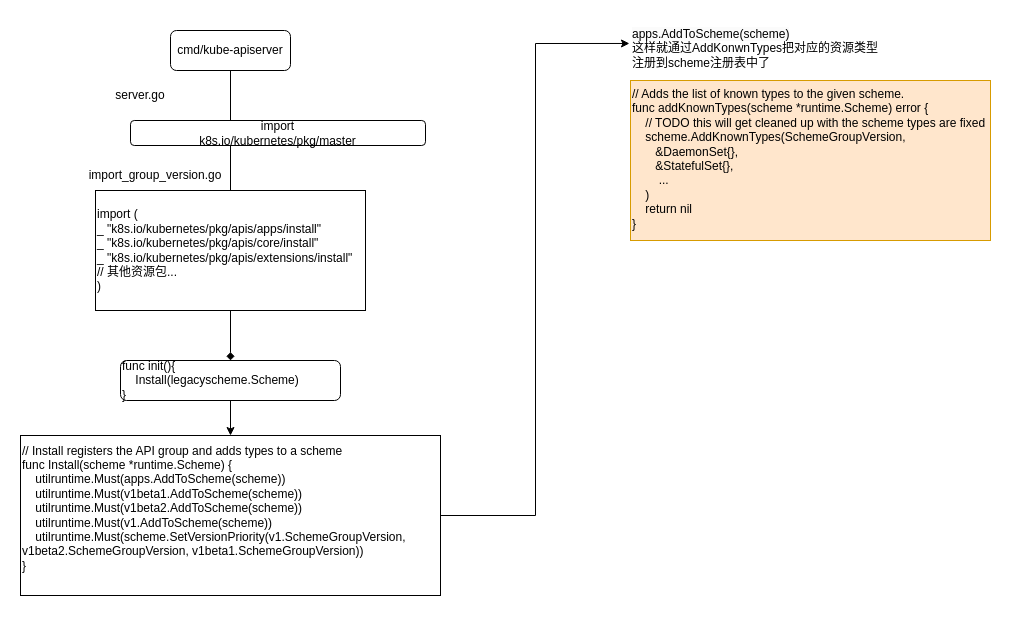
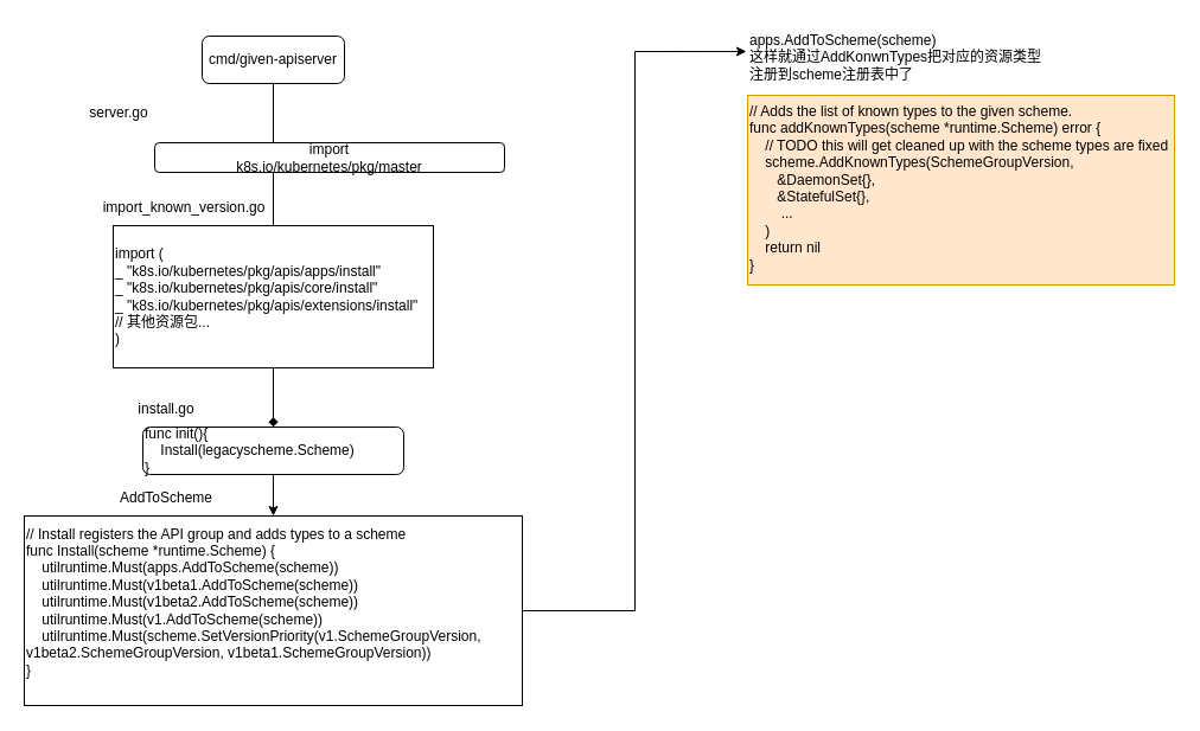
- <mxCell id="3" value="cmd/kube-apiserver" style="rounded=1;whiteSpace=wrap;html=1;" parent="1" vertex="1"><mxGeometry x="170" y="30" width="120" height="40" as="geometry" /></mxCell>
+ <mxCell id="3" value="cmd/given-apiserver" style="rounded=1;whiteSpace=wrap;html=1;" parent="1" vertex="1"><mxGeometry x="170" y="30" width="120" height="40" as="geometry" /></mxCell>
- <mxCell id="7" value="server.go" style="text;html=1;align=center;verticalAlign=middle;whiteSpace=wrap;rounded=0;" parent="1" vertex="1"><mxGeometry x="110" y="80" width="60" height="30" as="geometry" /></mxCell>
+ <mxCell id="7" value="server.go" style="text;html=1;align=center;verticalAlign=middle;whiteSpace=wrap;rounded=0;" parent="1" vertex="1"><mxGeometry x="70" y="80" width="60" height="30" as="geometry" /></mxCell>
- <mxCell id="8" value="import_group_version.go" style="text;html=1;align=center;verticalAlign=middle;whiteSpace=wrap;rounded=0;" parent="1" vertex="1"><mxGeometry x="90" y="160" width="130" height="30" as="geometry" /></mxCell>
+ <mxCell id="8" value="import_known_version.go" style="text;html=1;align=center;verticalAlign=middle;whiteSpace=wrap;rounded=0;" parent="1" vertex="1"><mxGeometry x="90" y="160" width="130" height="30" as="geometry" /></mxCell>
+ <mxCell id="10" value="install.go" style="text;html=1;align=center;verticalAlign=middle;whiteSpace=wrap;rounded=0;" parent="1" vertex="1"><mxGeometry x="75" y="330" width="130" height="30" as="geometry" /></mxCell>
+ <mxCell id="12" value="AddToScheme" style="text;html=1;align=center;verticalAlign=middle;whiteSpace=wrap;rounded=0;" parent="1" vertex="1"><mxGeometry x="75" y="405" width="130" height="30" as="geometry" /></mxCell>
